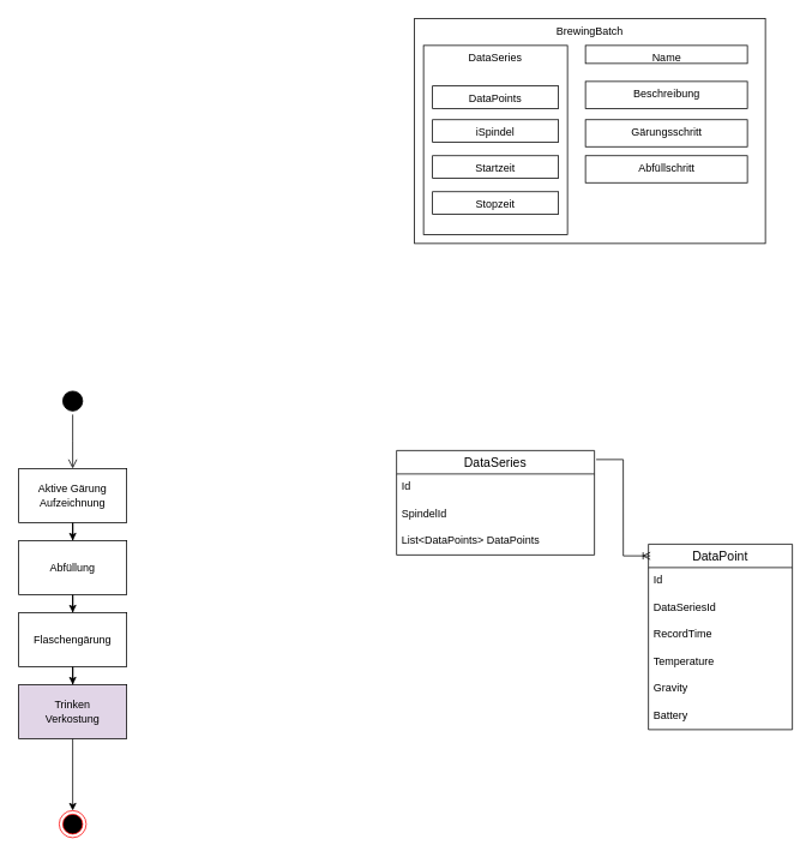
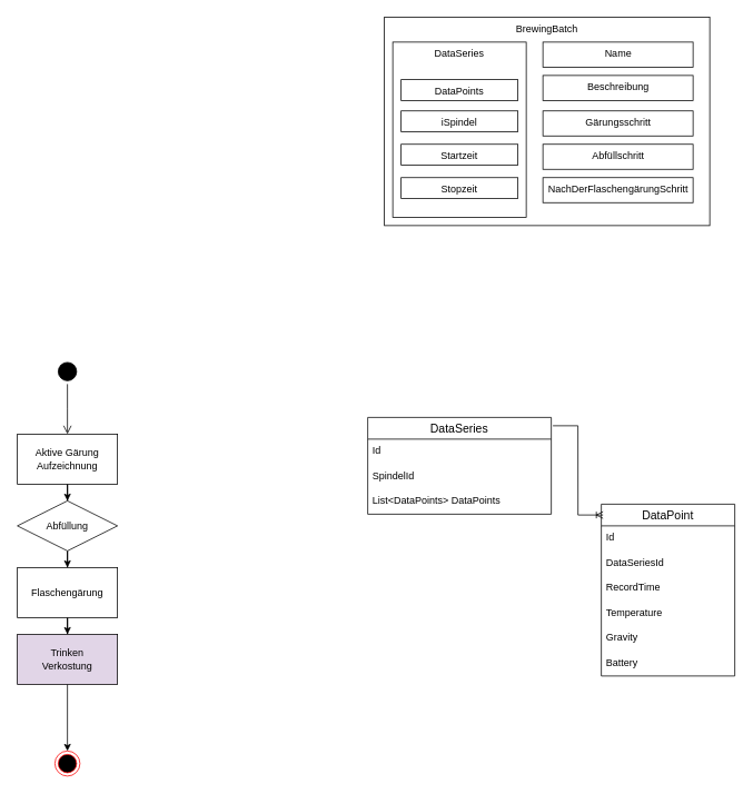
- <mxCell id="32" value="Name" style="html=1;strokeColor=#000000;verticalAlign=top;" vertex="1" parent="1"><mxGeometry x="650" y="50" width="180" height="20" as="geometry" /></mxCell>
+ <mxCell id="32" value="Name" style="html=1;strokeColor=#000000;verticalAlign=top;" vertex="1" parent="1"><mxGeometry x="650" y="50" width="180" height="30" as="geometry" /></mxCell>
+ <mxCell id="31" value="NachDerFlaschengärungSchritt" style="html=1;strokeColor=#000000;verticalAlign=top;" vertex="1" parent="1"><mxGeometry x="650" y="212.5" width="180" height="30" as="geometry" /></mxCell>
- <mxCell id="11" value="Abfüllung" style="rounded=0;whiteSpace=wrap;html=1;" vertex="1" parent="1"><mxGeometry x="20" y="600" width="120" height="60" as="geometry" /></mxCell>
+ <mxCell id="11" value="Abfüllung" style="rhombus;whiteSpace=wrap;html=1;" vertex="1" parent="1"><mxGeometry x="20" y="600" width="120" height="60" as="geometry" /></mxCell>
